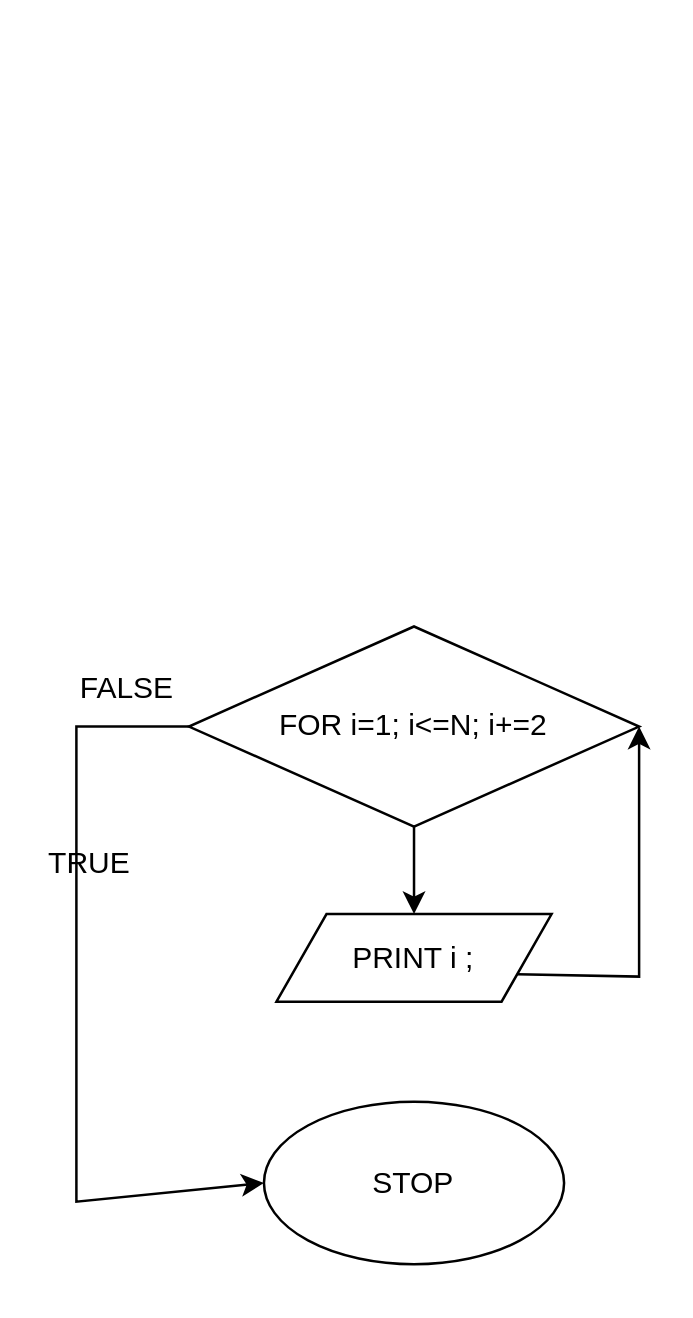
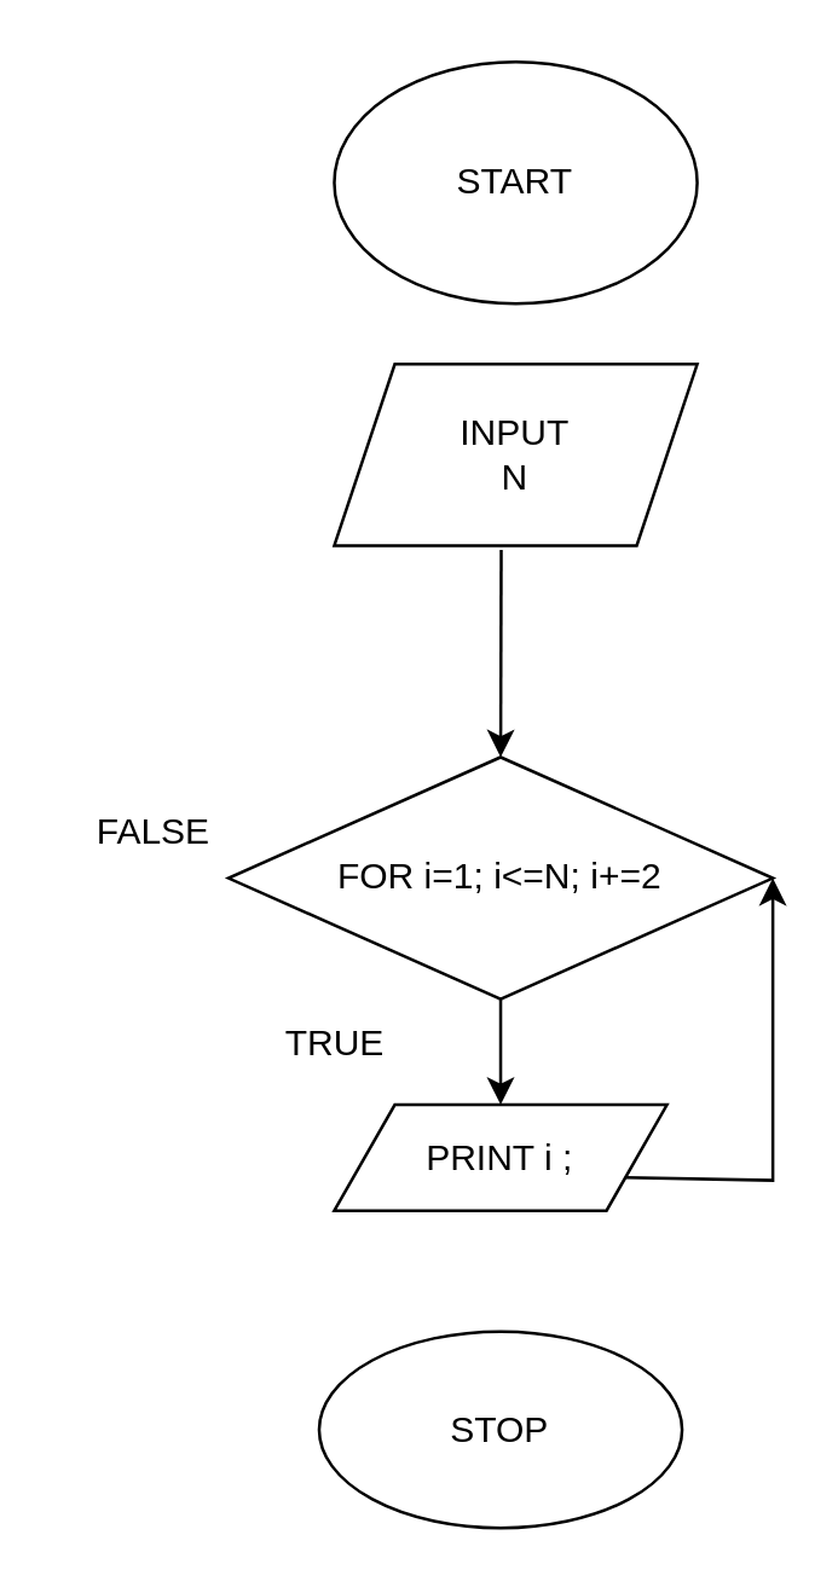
+ <mxCell id="2" value="START" style="ellipse;whiteSpace=wrap;html=1;" parent="1" vertex="1"><mxGeometry x="110" y="20" width="120" height="80" as="geometry" /></mxCell>
+ <mxCell id="3" value="INPUT&lt;br&gt;N" style="shape=parallelogram;perimeter=parallelogramPerimeter;whiteSpace=wrap;html=1;fixedSize=1;" parent="1" vertex="1"><mxGeometry x="110" y="120" width="120" height="60" as="geometry" /></mxCell>
+ <mxCell id="4" value="" style="endArrow=classic;html=1;rounded=0;exitX=0.46;exitY=1.024;exitDx=0;exitDy=0;exitPerimeter=0;entryX=0.5;entryY=0;entryDx=0;entryDy=0;" parent="1" source="3" target="6" edge="1"><mxGeometry width="50" height="50" relative="1" as="geometry"><mxPoint x="140" y="260" as="sourcePoint" /><mxPoint x="165" y="210" as="targetPoint" /></mxGeometry></mxCell>
- <mxCell id="7" value="TRUE" style="text;html=1;align=center;verticalAlign=middle;resizable=0;points=[];autosize=1;strokeColor=none;fillColor=none;" parent="1" vertex="1"><mxGeometry x="5" y="330" width="60" height="30" as="geometry" /></mxCell>
+ <mxCell id="7" value="TRUE" style="text;html=1;align=center;verticalAlign=middle;resizable=0;points=[];autosize=1;strokeColor=none;fillColor=none;" parent="1" vertex="1"><mxGeometry x="80" y="330" width="60" height="30" as="geometry" /></mxCell>
- <mxCell id="10" value="" style="endArrow=classic;html=1;rounded=0;exitX=0;exitY=0.5;exitDx=0;exitDy=0;entryX=0;entryY=0.5;entryDx=0;entryDy=0;" edge="1" parent="1" source="6" target="5"><mxGeometry width="50" height="50" relative="1" as="geometry"><mxPoint x="125" y="360" as="sourcePoint" /><mxPoint x="40" y="550" as="targetPoint" /><Array as="points"><mxPoint x="30" y="290" /><mxPoint x="30" y="480" /></Array></mxGeometry></mxCell>
